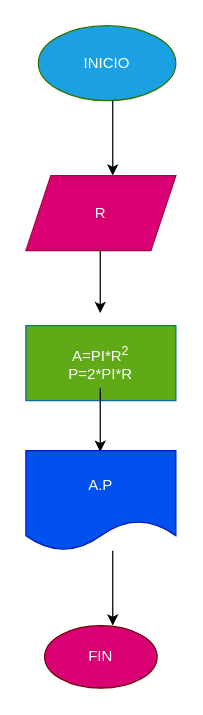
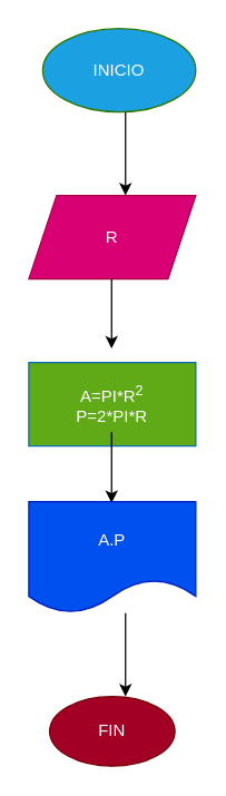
- <mxCell id="10" value="FIN" style="ellipse;whiteSpace=wrap;html=1;fillColor=#d80073;fontColor=#ffffff;strokeColor=#6F0000;" vertex="1" parent="1"><mxGeometry x="35" y="500" width="90" height="50" as="geometry" /></mxCell>
+ <mxCell id="10" value="FIN" style="ellipse;whiteSpace=wrap;html=1;fillColor=#a20025;fontColor=#ffffff;strokeColor=#6F0000;" vertex="1" parent="1"><mxGeometry x="35" y="500" width="90" height="50" as="geometry" /></mxCell>
